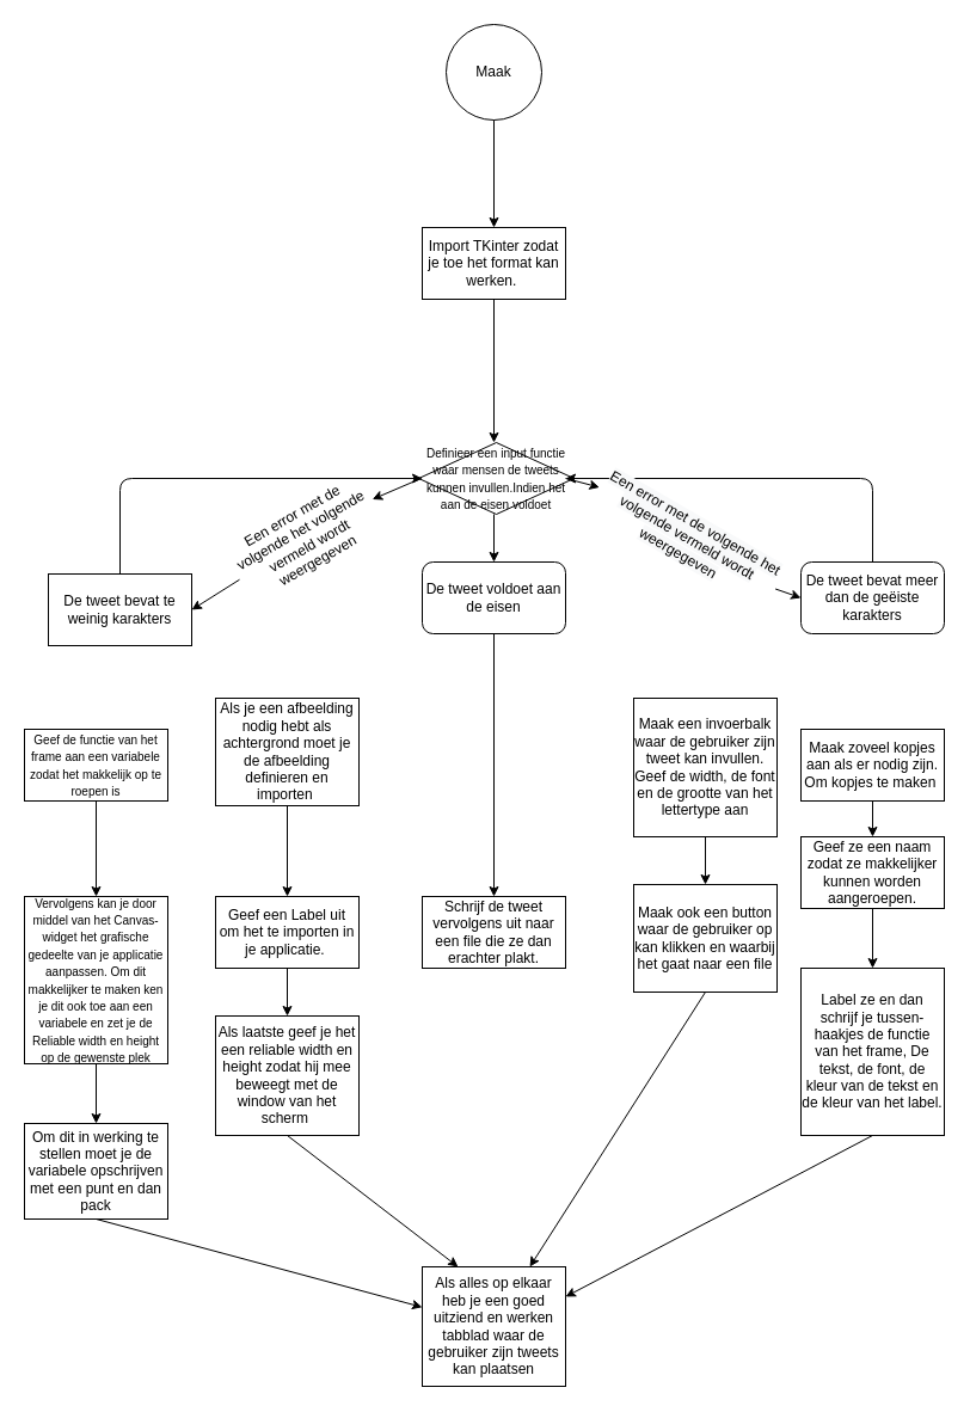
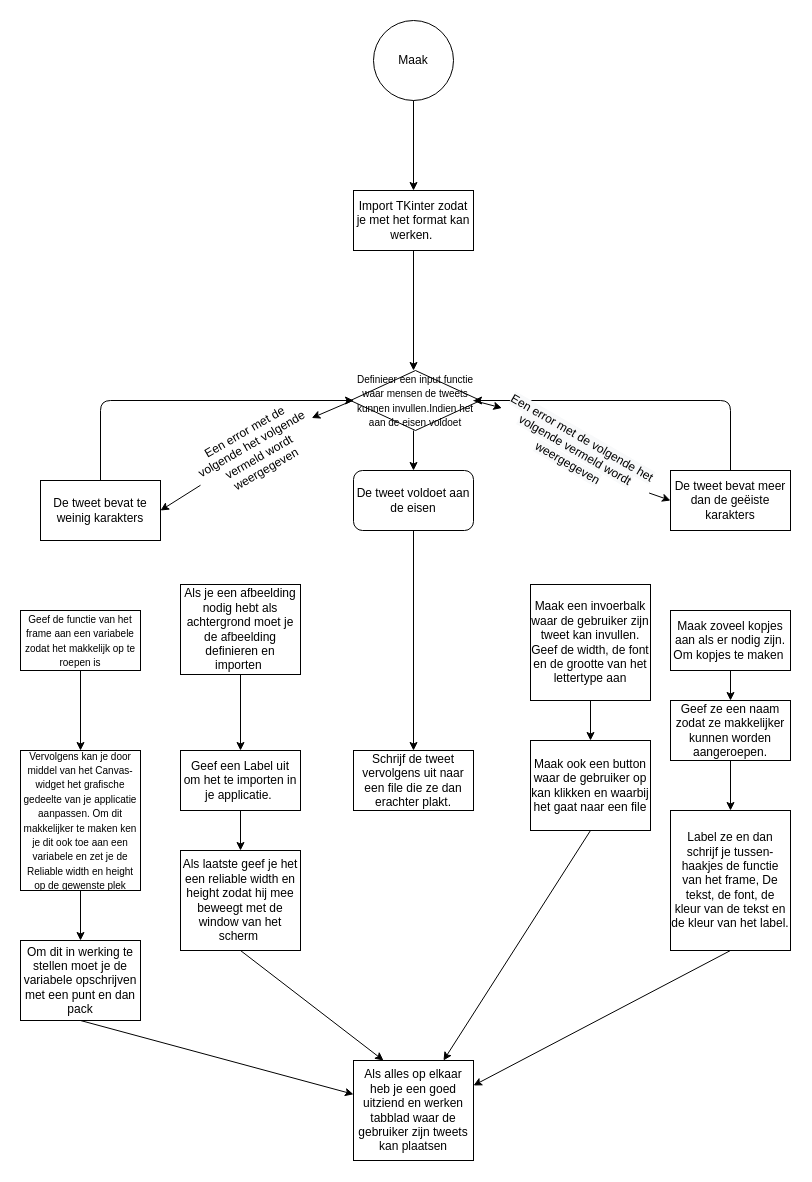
- <mxCell id="5" value="Import TKinter zodat je toe het format kan werken.&amp;nbsp;" parent="1" style="rounded=0;whiteSpace=wrap;html=1;" vertex="1"><mxGeometry as="geometry" y="190" x="353" width="120" height="60" /></mxCell>
+ <mxCell id="5" value="Import TKinter zodat je met het format kan werken.&amp;nbsp;" parent="1" style="rounded=0;whiteSpace=wrap;html=1;" vertex="1"><mxGeometry as="geometry" y="190" x="353" width="120" height="60" /></mxCell>
- <mxCell id="9" value="De tweet bevat meer dan de geëiste karakters" parent="1" style="whiteSpace=wrap;html=1;rounded=1;" vertex="1"><mxGeometry as="geometry" y="470" x="670" width="120" height="60" /></mxCell>
+ <mxCell id="9" value="De tweet bevat meer dan de geëiste karakters" parent="1" style="rounded=0;whiteSpace=wrap;html=1;" vertex="1"><mxGeometry as="geometry" y="470" x="670" width="120" height="60" /></mxCell>
